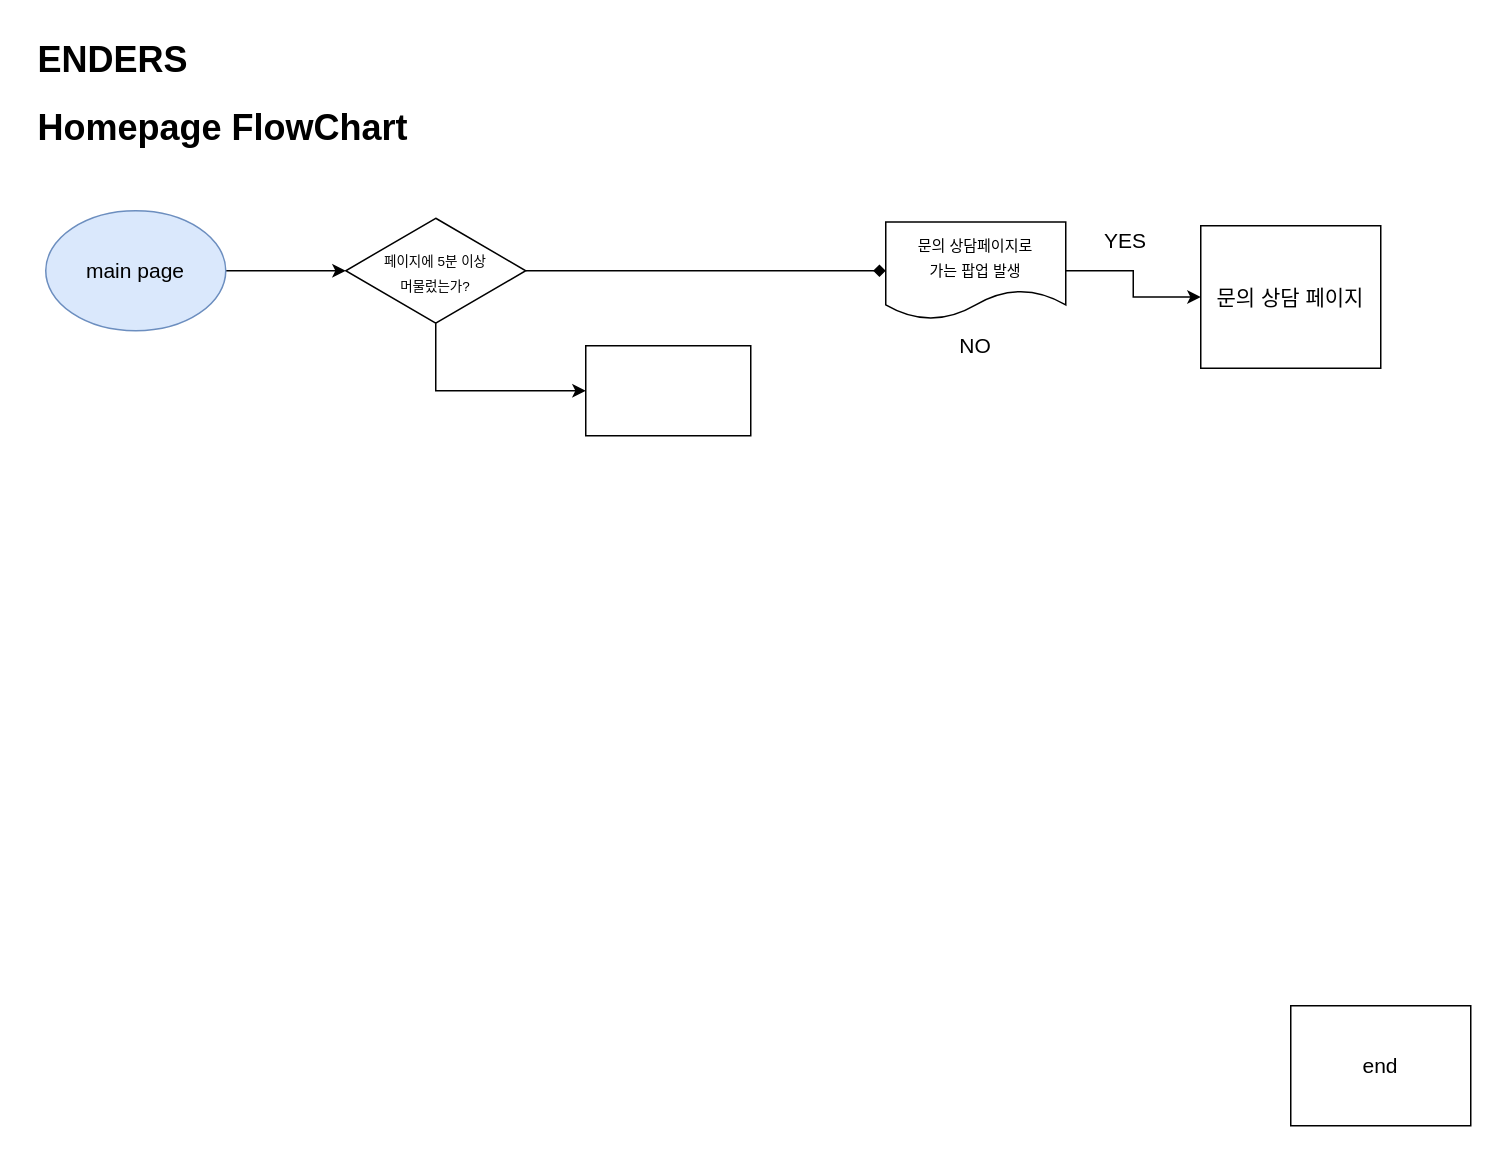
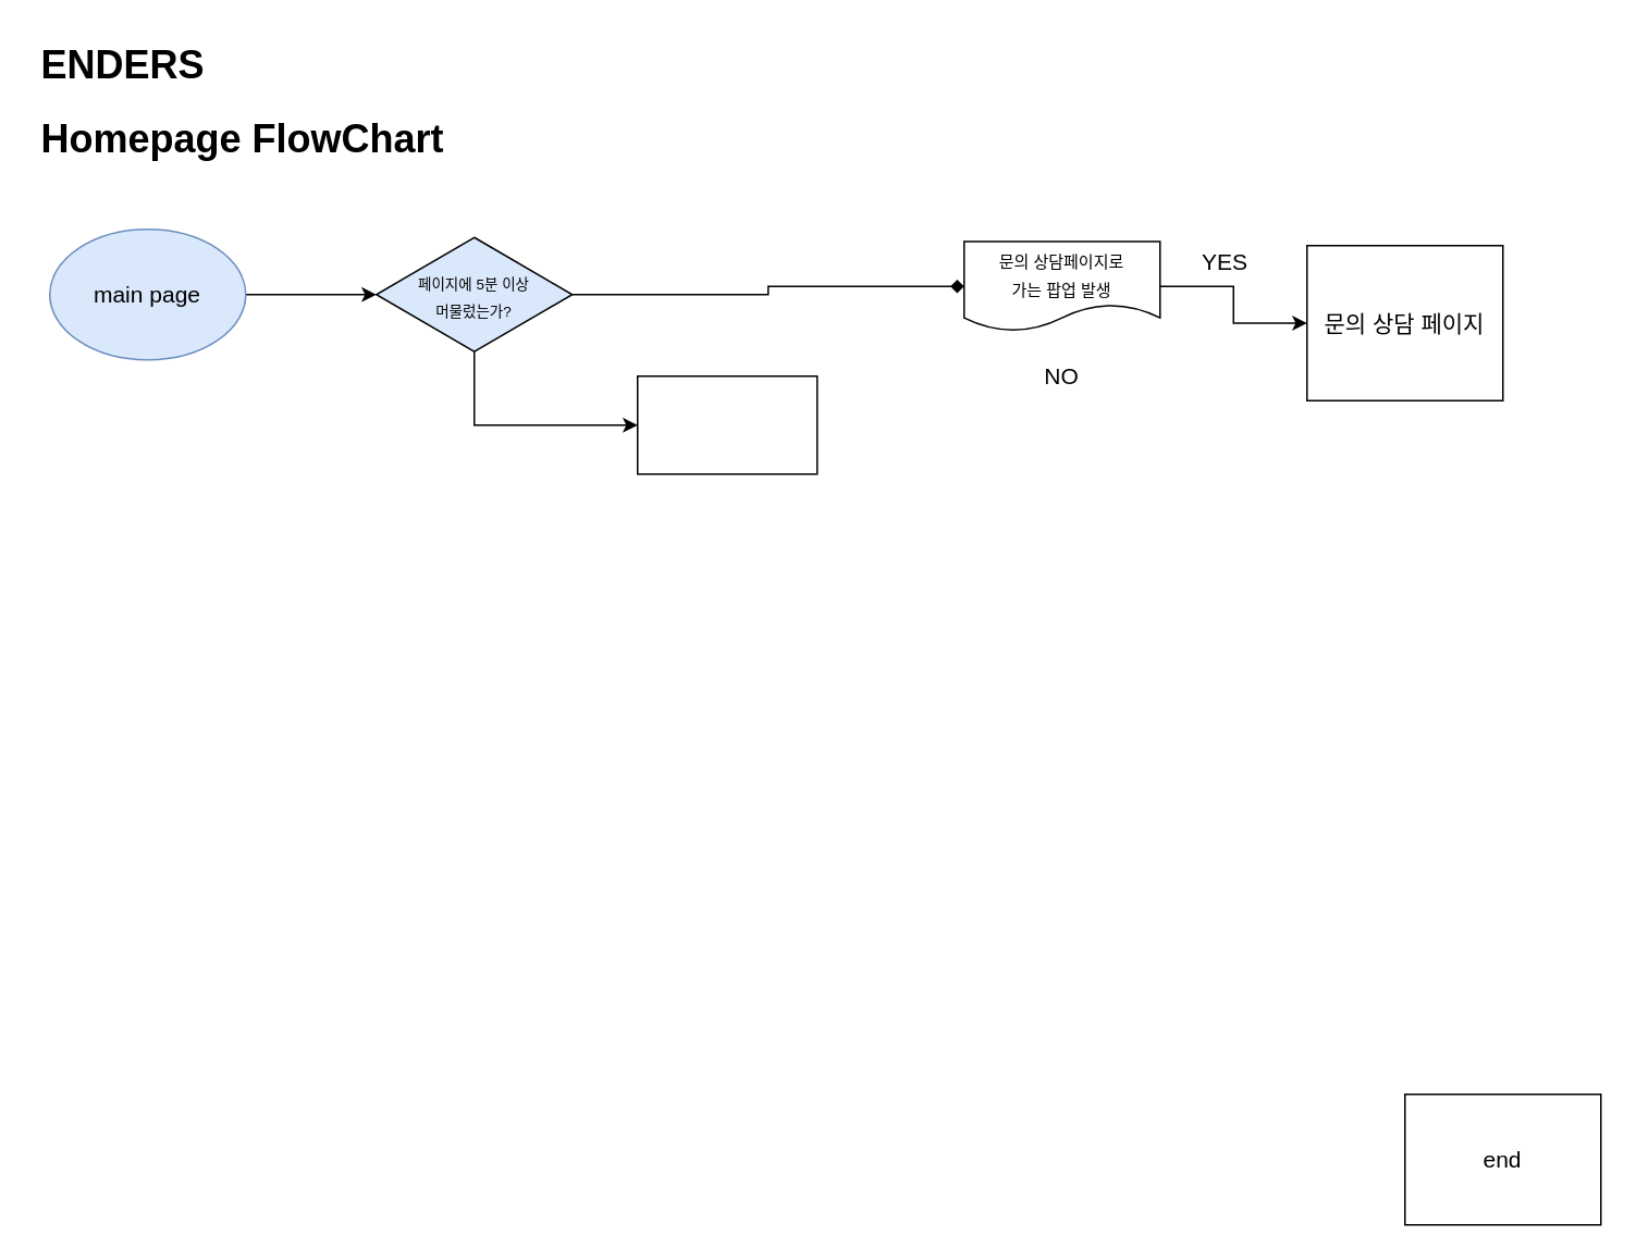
- <mxCell id="8" value="&lt;font style=&quot;font-size: 9px&quot;&gt;페이지에 5분 이상&lt;br&gt;&amp;nbsp;머물렀는가?&amp;nbsp;&lt;/font&gt;" style="rhombus;whiteSpace=wrap;html=1;fontSize=14;" vertex="1" parent="1"><mxGeometry x="230" y="145" width="120" height="70" as="geometry" /></mxCell>
+ <mxCell id="8" value="&lt;font style=&quot;font-size: 9px&quot;&gt;페이지에 5분 이상&lt;br&gt;&amp;nbsp;머물렀는가?&amp;nbsp;&lt;/font&gt;" style="rhombus;whiteSpace=wrap;html=1;fontSize=14;fillColor=#dae8fc;" vertex="1" parent="1"><mxGeometry x="230" y="145" width="120" height="70" as="geometry" /></mxCell>
- <mxCell id="10" value="&lt;font style=&quot;font-size: 10px&quot;&gt;문의 상담페이지로 &lt;br&gt;가는 팝업 발생&lt;/font&gt;" style="shape=document;whiteSpace=wrap;html=1;boundedLbl=1;fontSize=14;" vertex="1" parent="1"><mxGeometry x="590" y="147.5" width="120" height="65" as="geometry" /></mxCell>
+ <mxCell id="10" value="&lt;font style=&quot;font-size: 10px&quot;&gt;문의 상담페이지로 &lt;br&gt;가는 팝업 발생&lt;/font&gt;" style="shape=document;whiteSpace=wrap;html=1;boundedLbl=1;fontSize=14;" vertex="1" parent="1"><mxGeometry x="590" y="147.5" width="120" height="55" as="geometry" /></mxCell>
